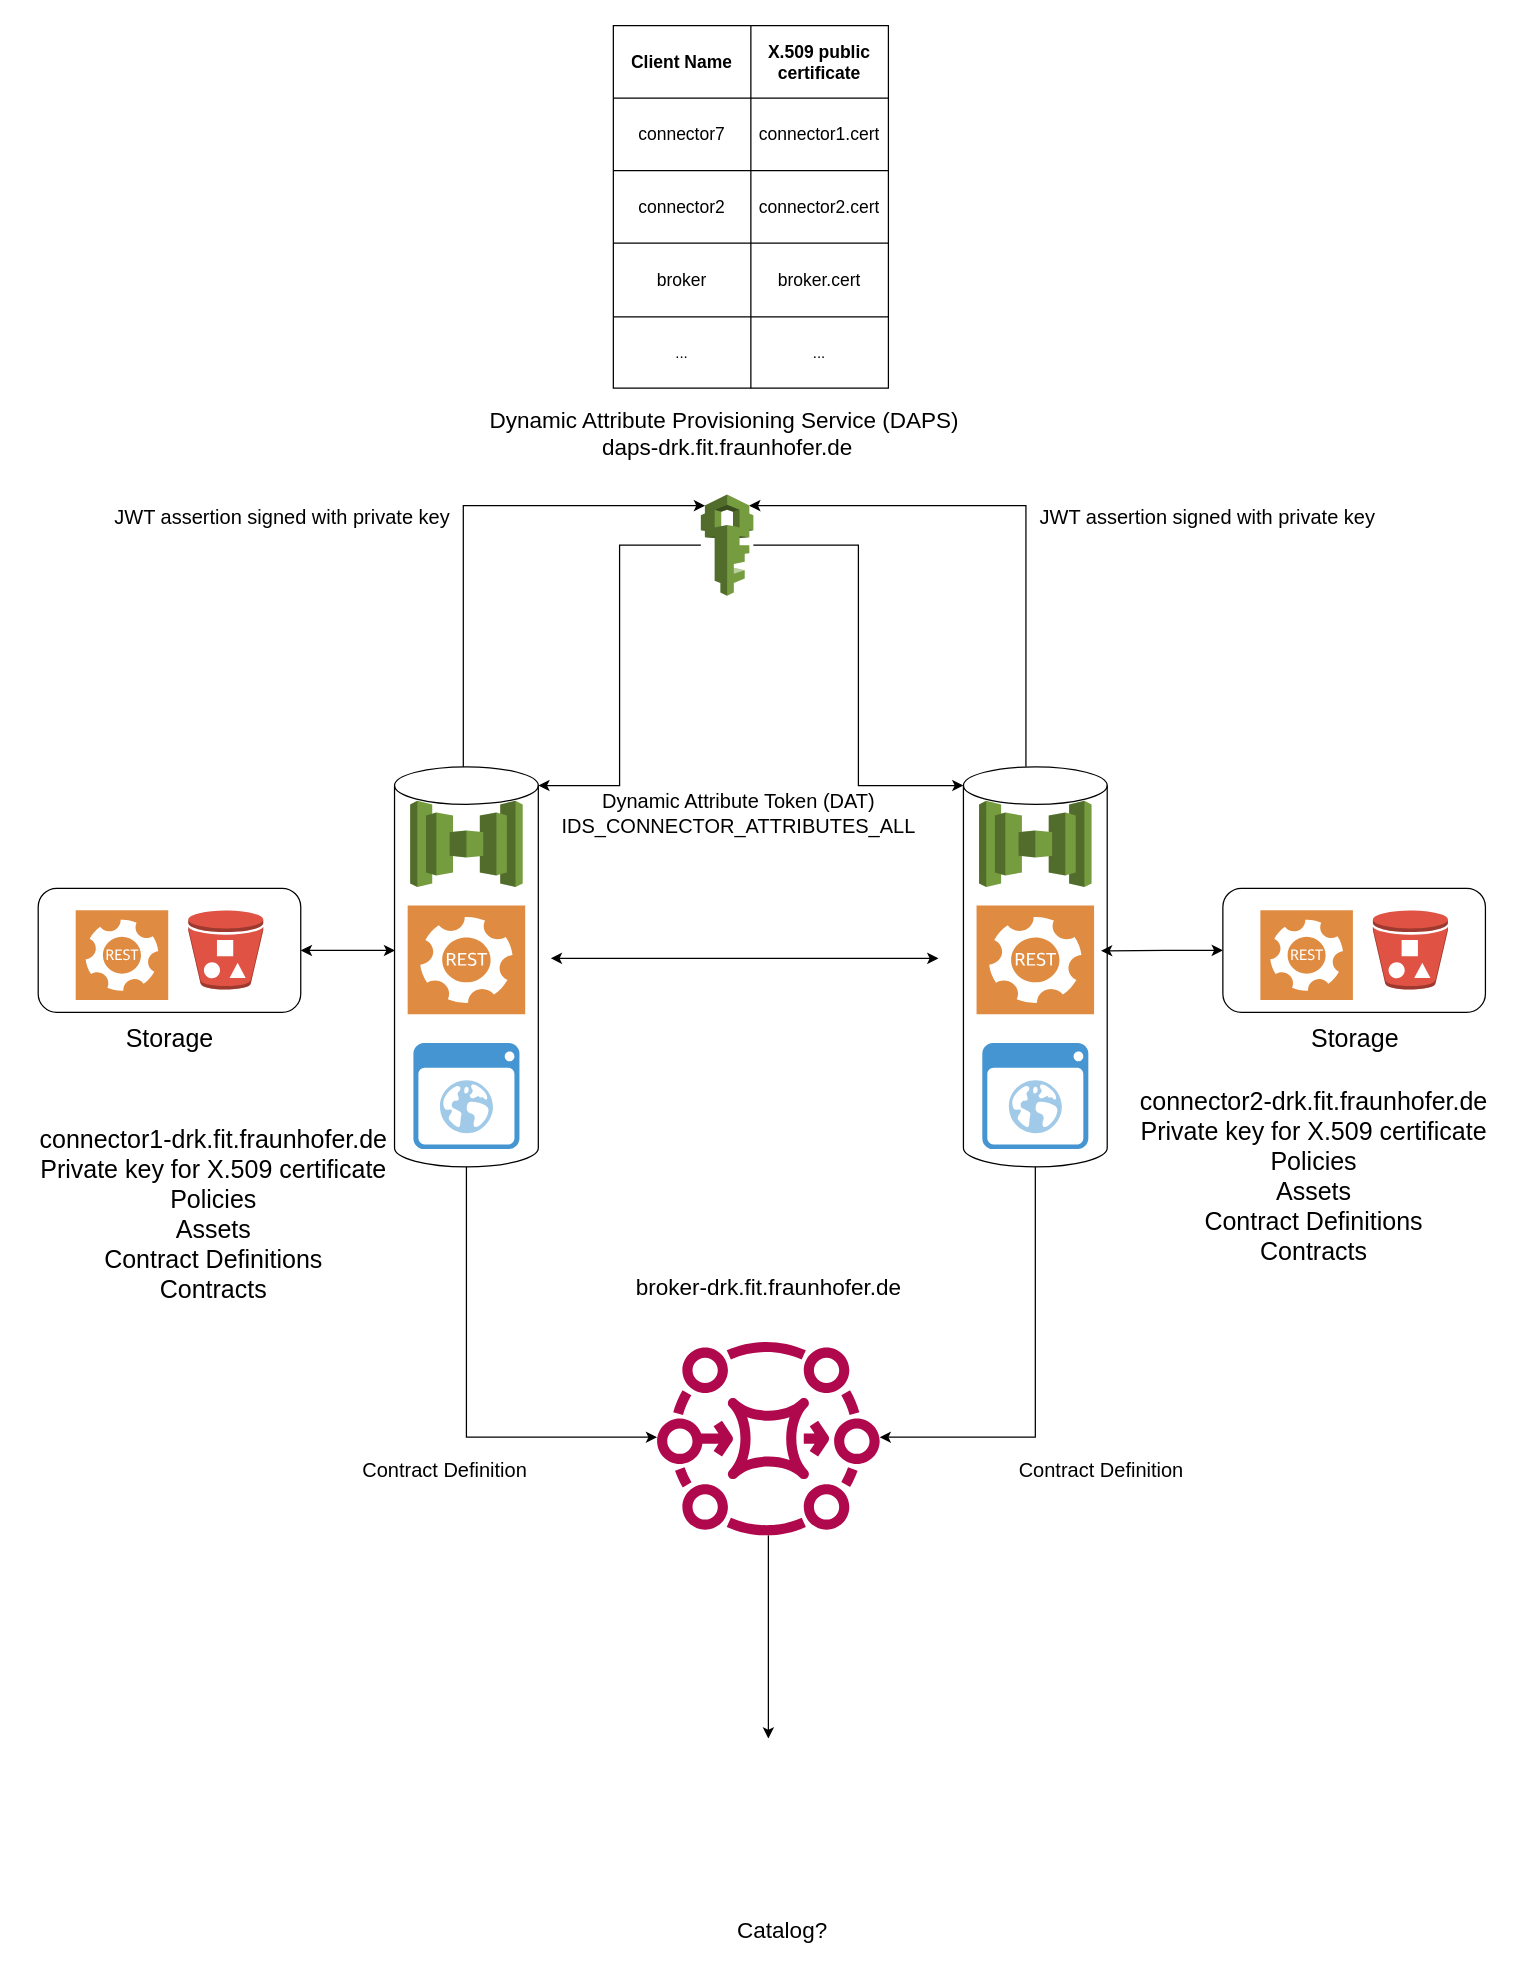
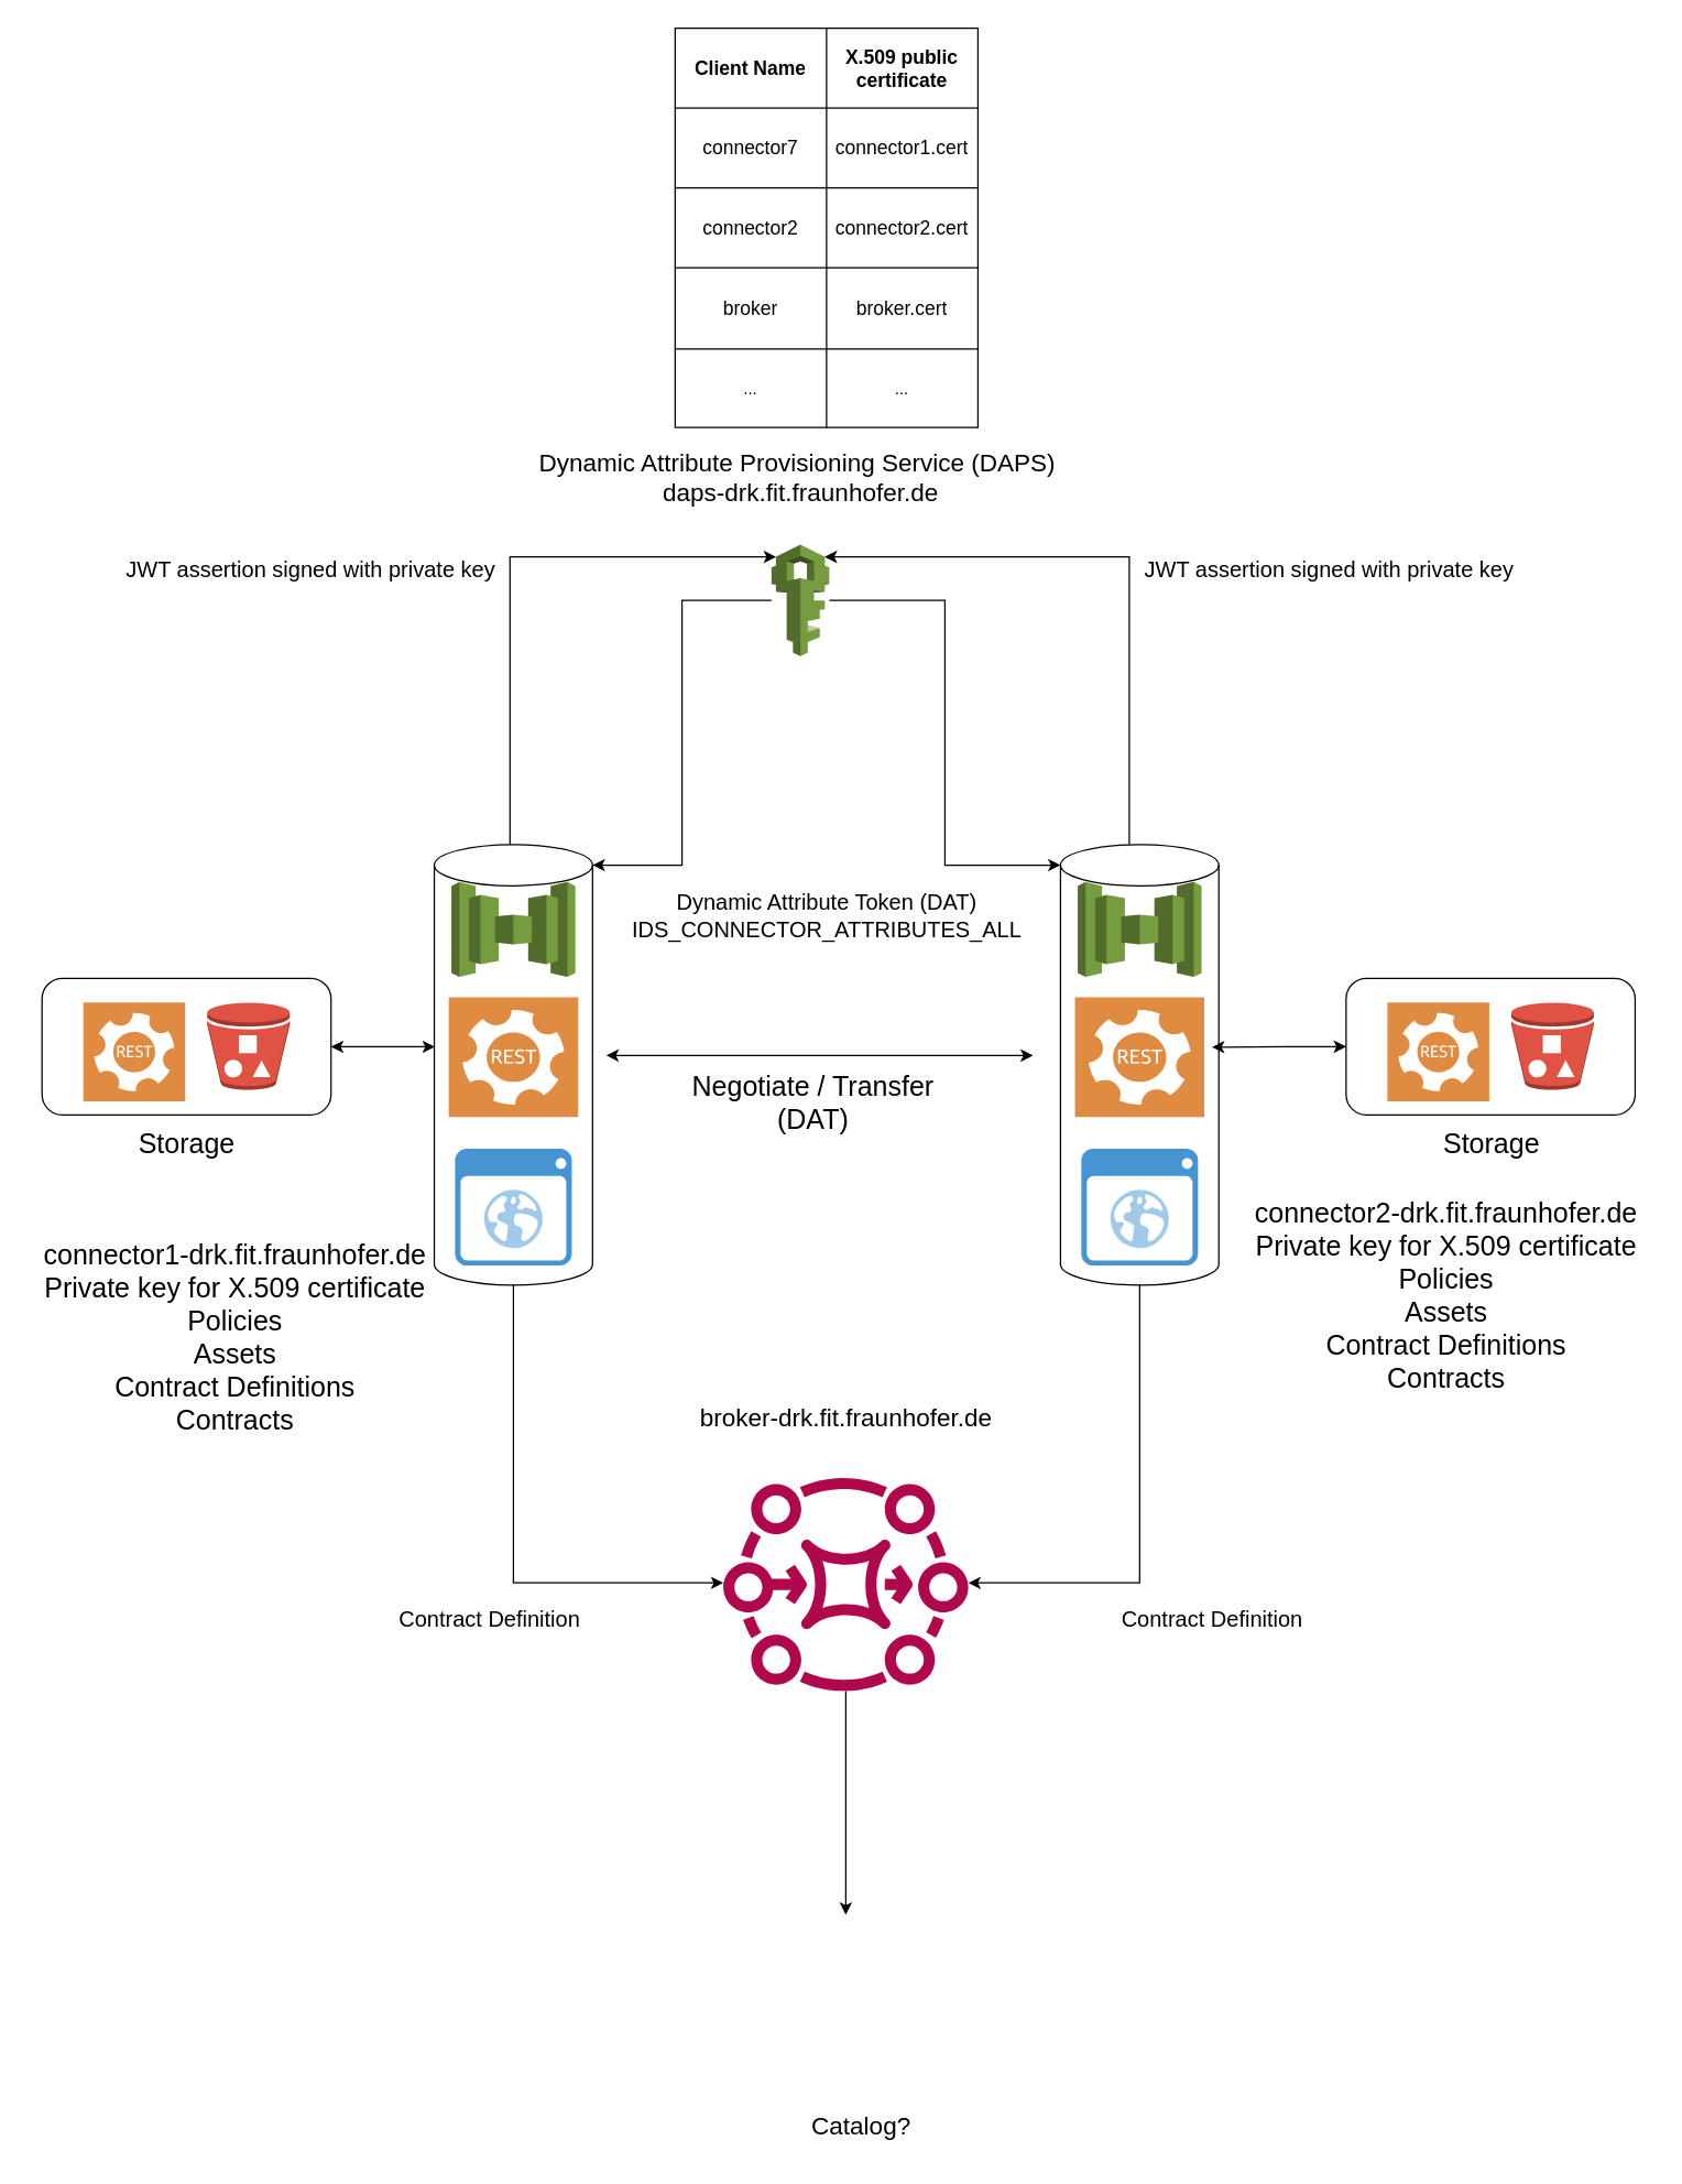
- <mxCell id="24" value="Dynamic Attribute Token (DAT)&lt;br style=&quot;font-size: 16px;&quot;&gt;IDS_CONNECTOR_ATTRIBUTES_ALL" style="text;html=1;align=center;verticalAlign=middle;resizable=0;points=[];autosize=1;strokeColor=none;fillColor=none;fontSize=16;" parent="1" vertex="1"><mxGeometry x="435" y="625" width="310" height="50" as="geometry" /></mxCell>
+ <mxCell id="24" value="Dynamic Attribute Token (DAT)&lt;br style=&quot;font-size: 16px;&quot;&gt;IDS_CONNECTOR_ATTRIBUTES_ALL" style="text;html=1;align=center;verticalAlign=middle;resizable=0;points=[];autosize=1;strokeColor=none;fillColor=none;fontSize=16;" parent="1" vertex="1"><mxGeometry x="445" y="640" width="310" height="50" as="geometry" /></mxCell>
+ <mxCell id="53" value="Negotiate / Transfer&lt;br&gt;(DAT)" style="text;html=1;align=center;verticalAlign=middle;resizable=0;points=[];autosize=1;strokeColor=none;fillColor=none;fontSize=20;" parent="1" vertex="1"><mxGeometry x="490" y="770" width="200" height="60" as="geometry" /></mxCell>
